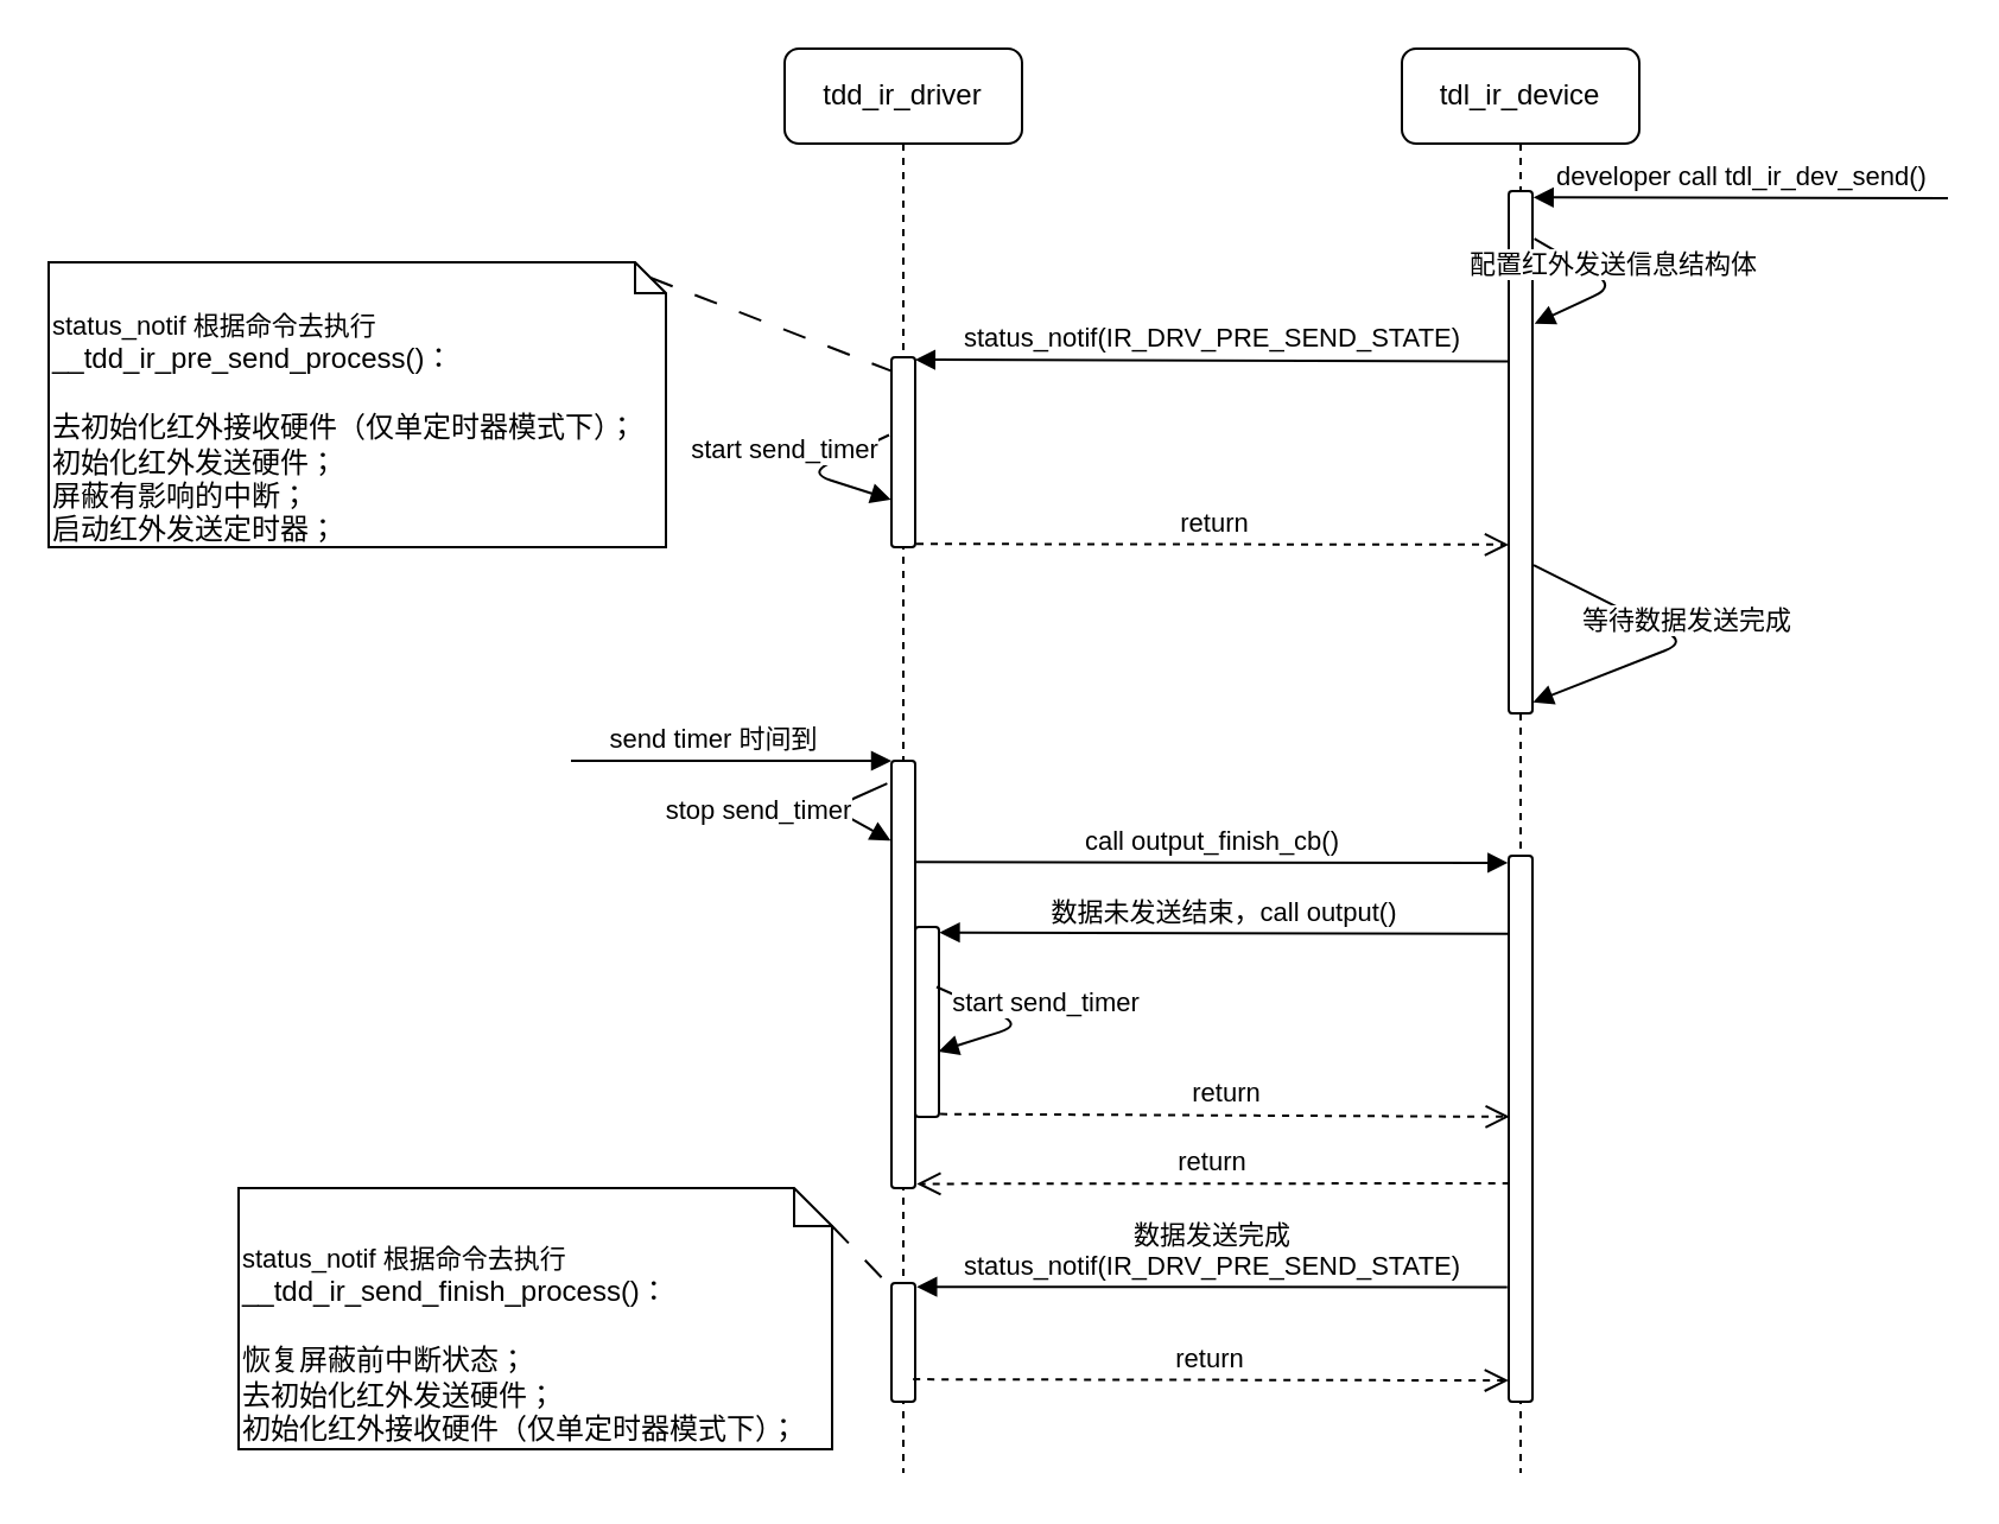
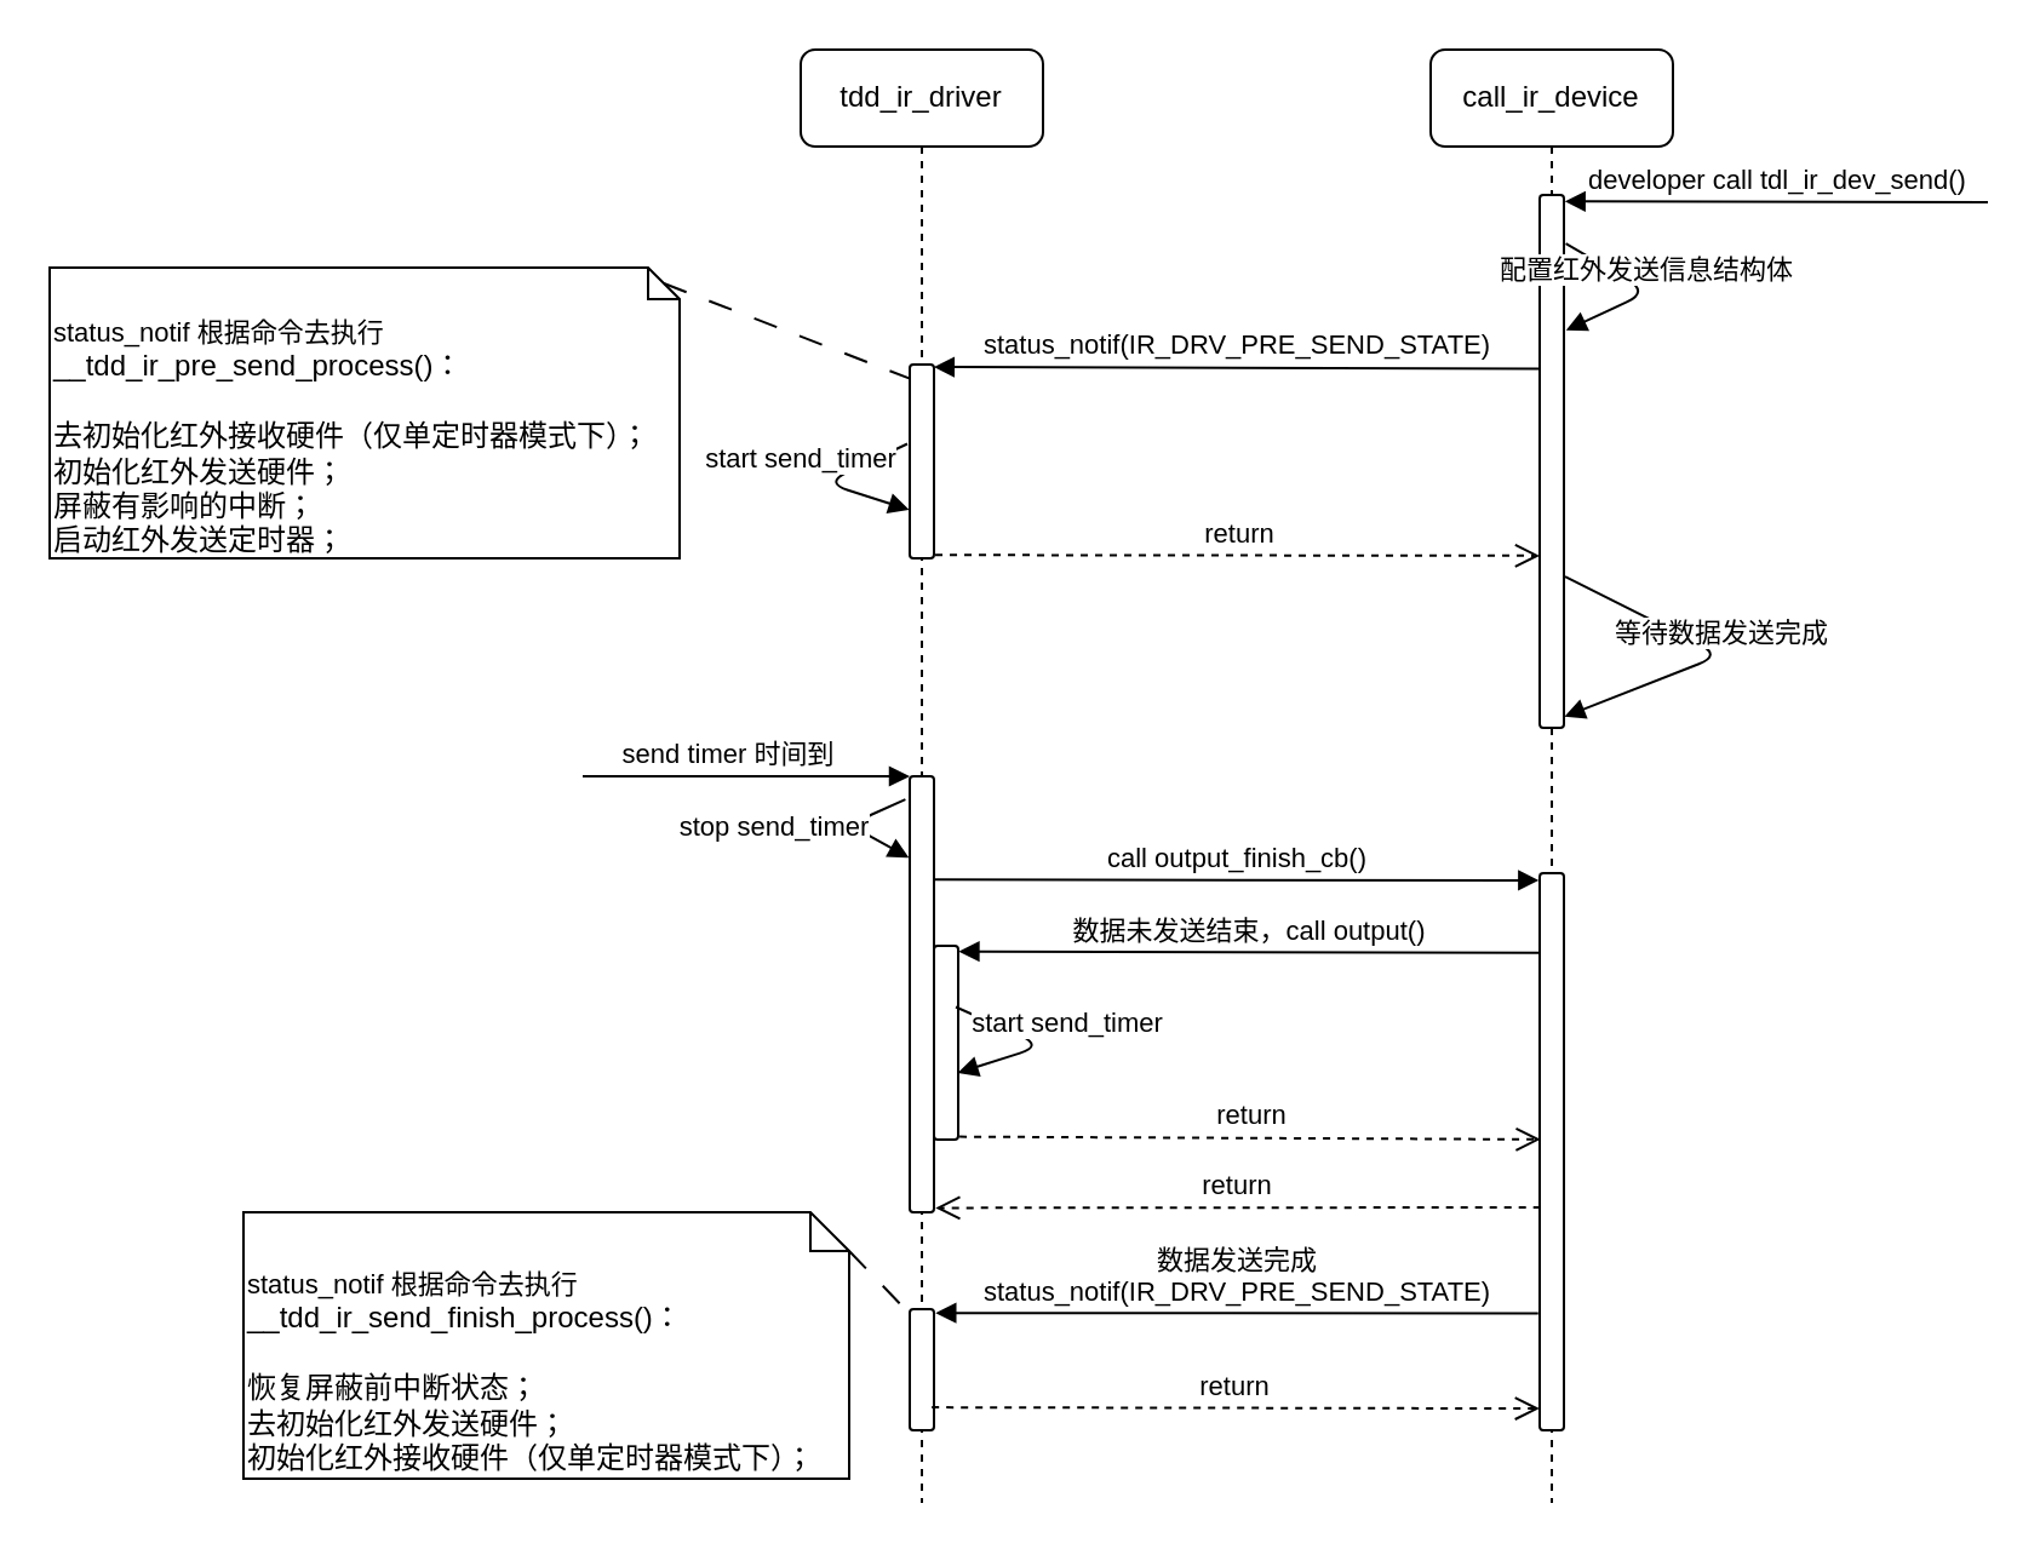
- <mxCell id="7" value="tdl_ir_device" style="shape=umlLifeline;perimeter=lifelinePerimeter;whiteSpace=wrap;html=1;container=1;collapsible=0;recursiveResize=0;outlineConnect=0;rounded=1;" vertex="1" parent="1"><mxGeometry x="590" y="20" width="100" height="600" as="geometry" /></mxCell>
+ <mxCell id="7" value="call_ir_device" style="shape=umlLifeline;perimeter=lifelinePerimeter;whiteSpace=wrap;html=1;container=1;collapsible=0;recursiveResize=0;outlineConnect=0;rounded=1;" vertex="1" parent="1"><mxGeometry x="590" y="20" width="100" height="600" as="geometry" /></mxCell>
